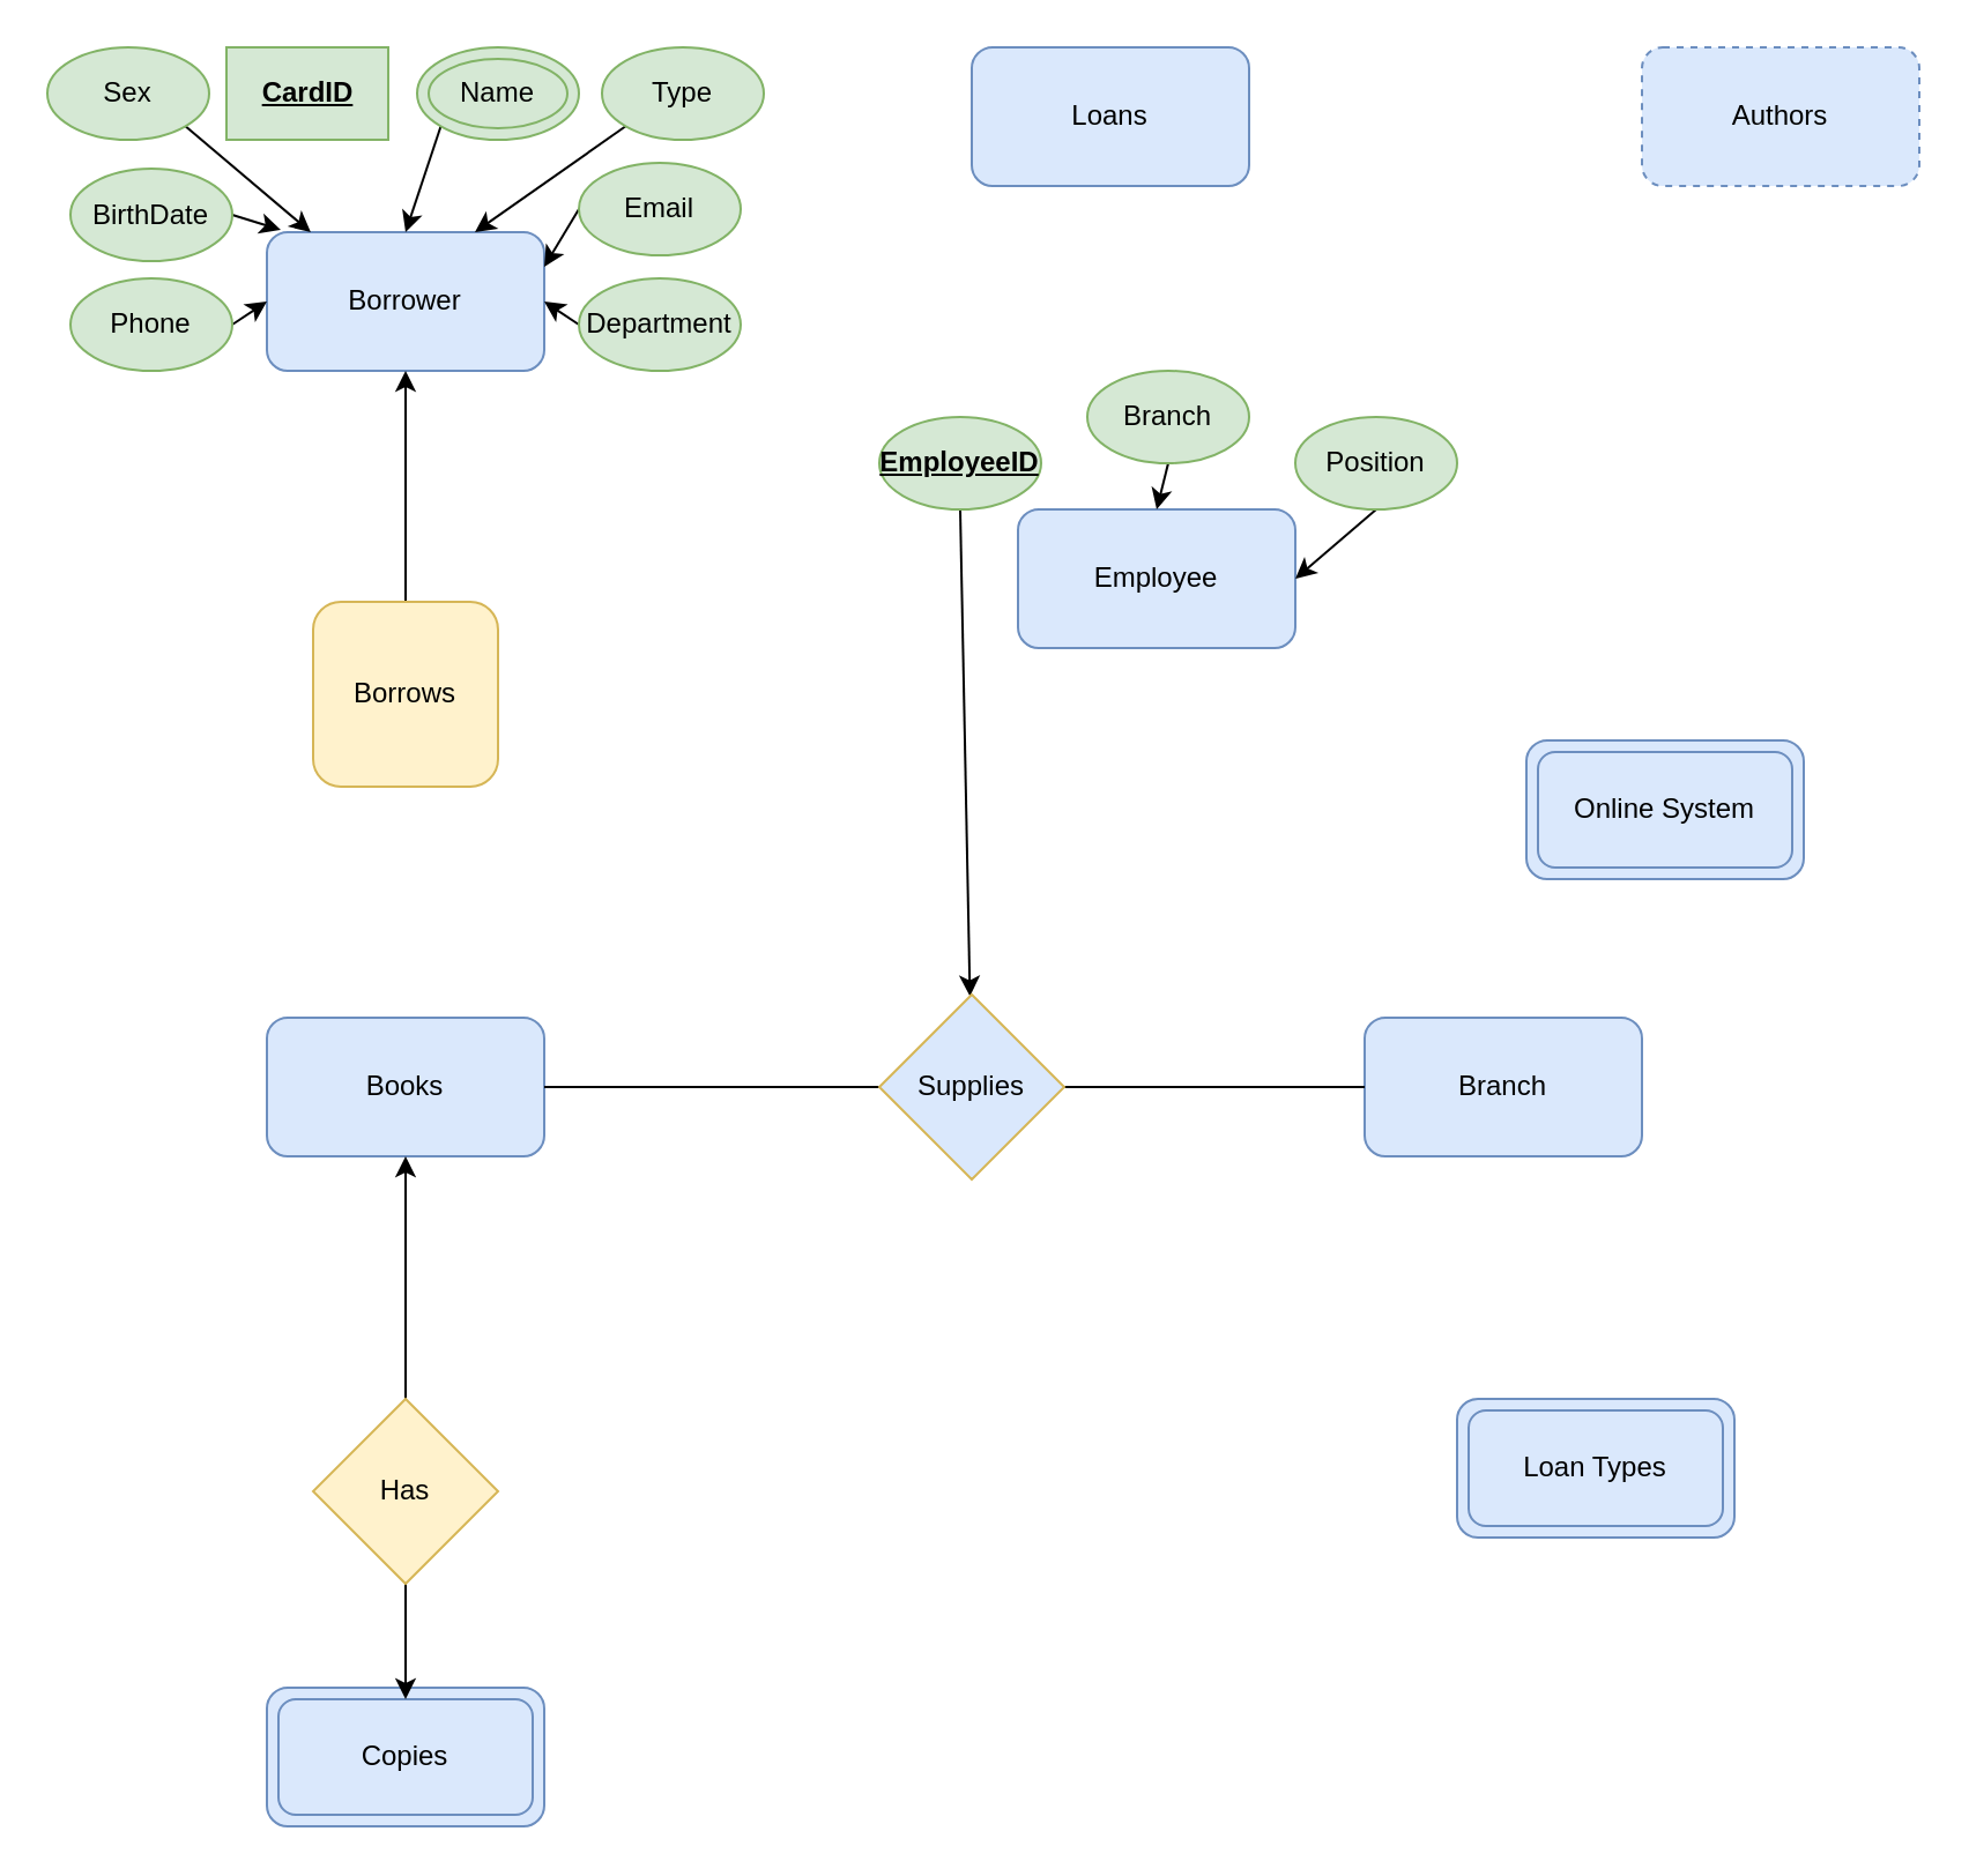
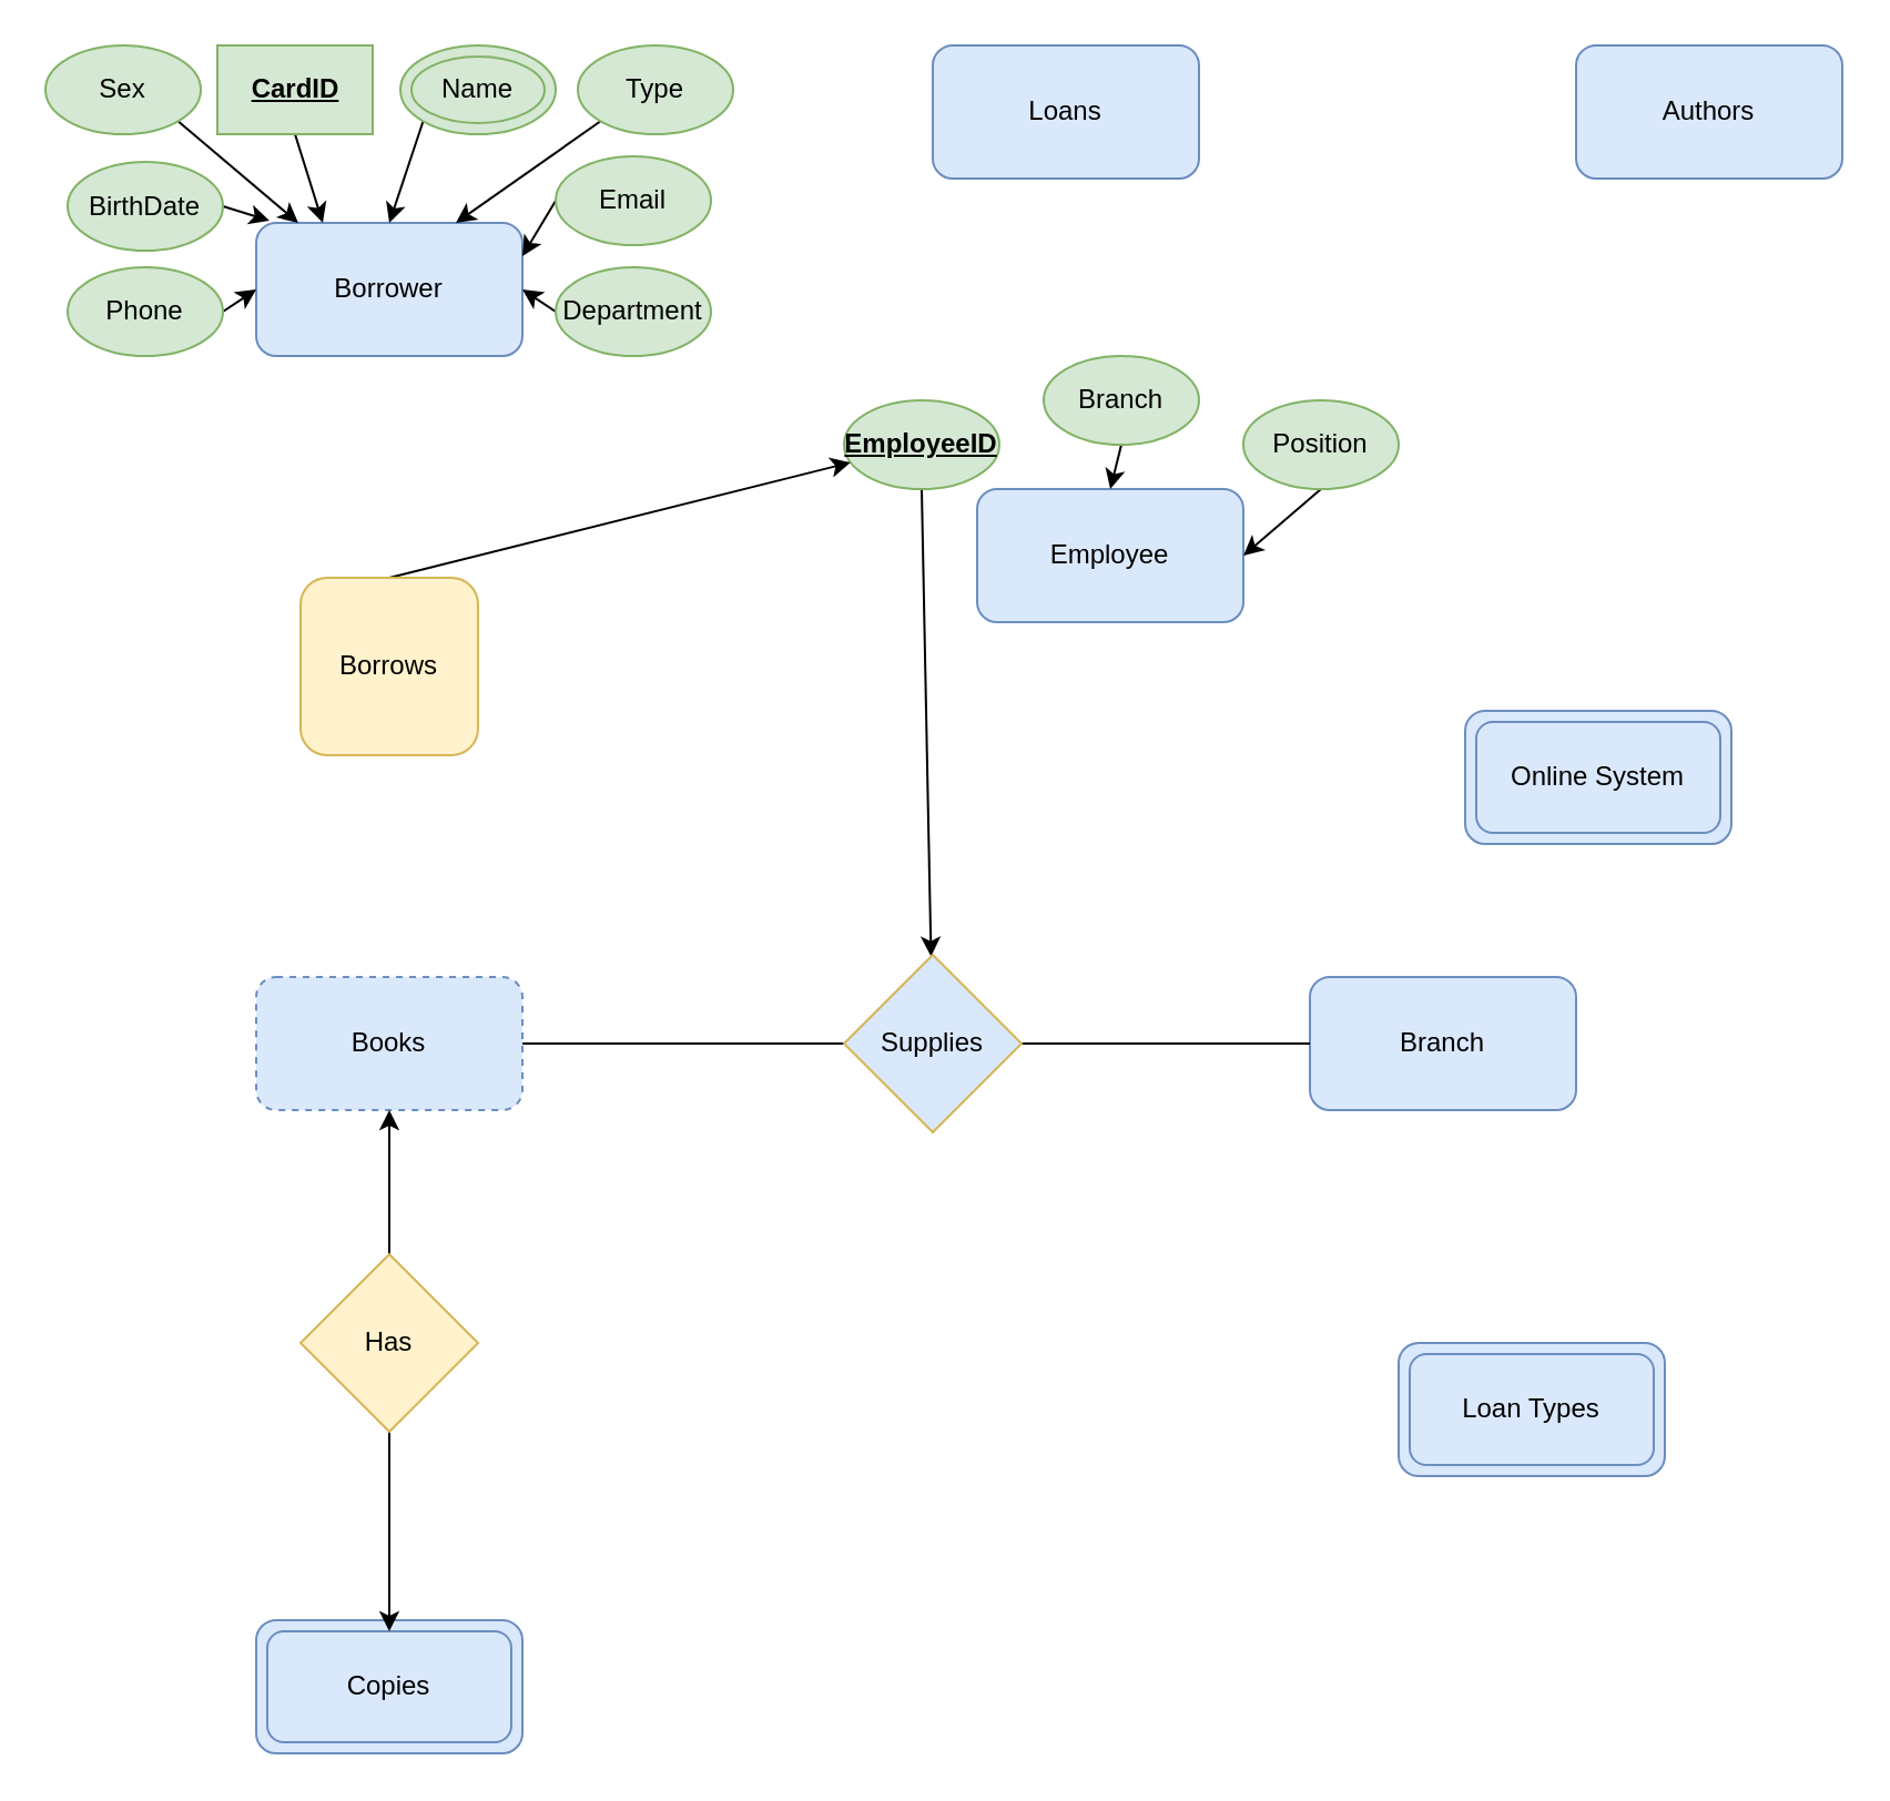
- <mxCell id="21" value="Authors" style="rounded=1;whiteSpace=wrap;html=1;fillColor=#dae8fc;strokeColor=#6c8ebf;dashed=1;" vertex="1" parent="1"><mxGeometry x="710" y="20" width="120" height="60" as="geometry" /></mxCell>
+ <mxCell id="21" value="Authors" style="rounded=1;whiteSpace=wrap;html=1;fillColor=#dae8fc;strokeColor=#6c8ebf;" vertex="1" parent="1"><mxGeometry x="710" y="20" width="120" height="60" as="geometry" /></mxCell>
+ <mxCell id="18" style="edgeStyle=none;rounded=0;orthogonalLoop=1;jettySize=auto;html=1;exitX=0.5;exitY=1;exitDx=0;exitDy=0;entryX=0.25;entryY=0;entryDx=0;entryDy=0;" edge="1" parent="2" source="19" target="3"><mxGeometry relative="1" as="geometry" /></mxCell>
- <mxCell id="41" style="edgeStyle=none;rounded=0;orthogonalLoop=1;jettySize=auto;html=1;exitX=0.5;exitY=0;exitDx=0;exitDy=0;entryX=0.5;entryY=1;entryDx=0;entryDy=0;" edge="1" parent="1" source="42" target="3"><mxGeometry relative="1" as="geometry" /></mxCell>
+ <mxCell id="41" style="edgeStyle=none;rounded=0;orthogonalLoop=1;jettySize=auto;html=1;exitX=0.5;exitY=0;exitDx=0;exitDy=0;" edge="1" parent="1" source="42" target="29"><mxGeometry relative="1" as="geometry" /></mxCell>
- <mxCell id="22" value="Books" style="rounded=1;whiteSpace=wrap;html=1;fillColor=#dae8fc;strokeColor=#6c8ebf;" vertex="1" parent="1"><mxGeometry x="115" y="440" width="120" height="60" as="geometry" /></mxCell>
+ <mxCell id="22" value="Books" style="rounded=1;whiteSpace=wrap;html=1;fillColor=#dae8fc;strokeColor=#6c8ebf;dashed=1;" vertex="1" parent="1"><mxGeometry x="115" y="440" width="120" height="60" as="geometry" /></mxCell>
- <mxCell id="45" value="Has" style="rhombus;whiteSpace=wrap;html=1;fillColor=#fff2cc;strokeColor=#d6b656;" vertex="1" parent="1"><mxGeometry x="135" y="605" width="80" height="80" as="geometry" /></mxCell>
+ <mxCell id="45" value="Has" style="rhombus;whiteSpace=wrap;html=1;fillColor=#fff2cc;strokeColor=#d6b656;" vertex="1" parent="1"><mxGeometry x="135" y="565" width="80" height="80" as="geometry" /></mxCell>
